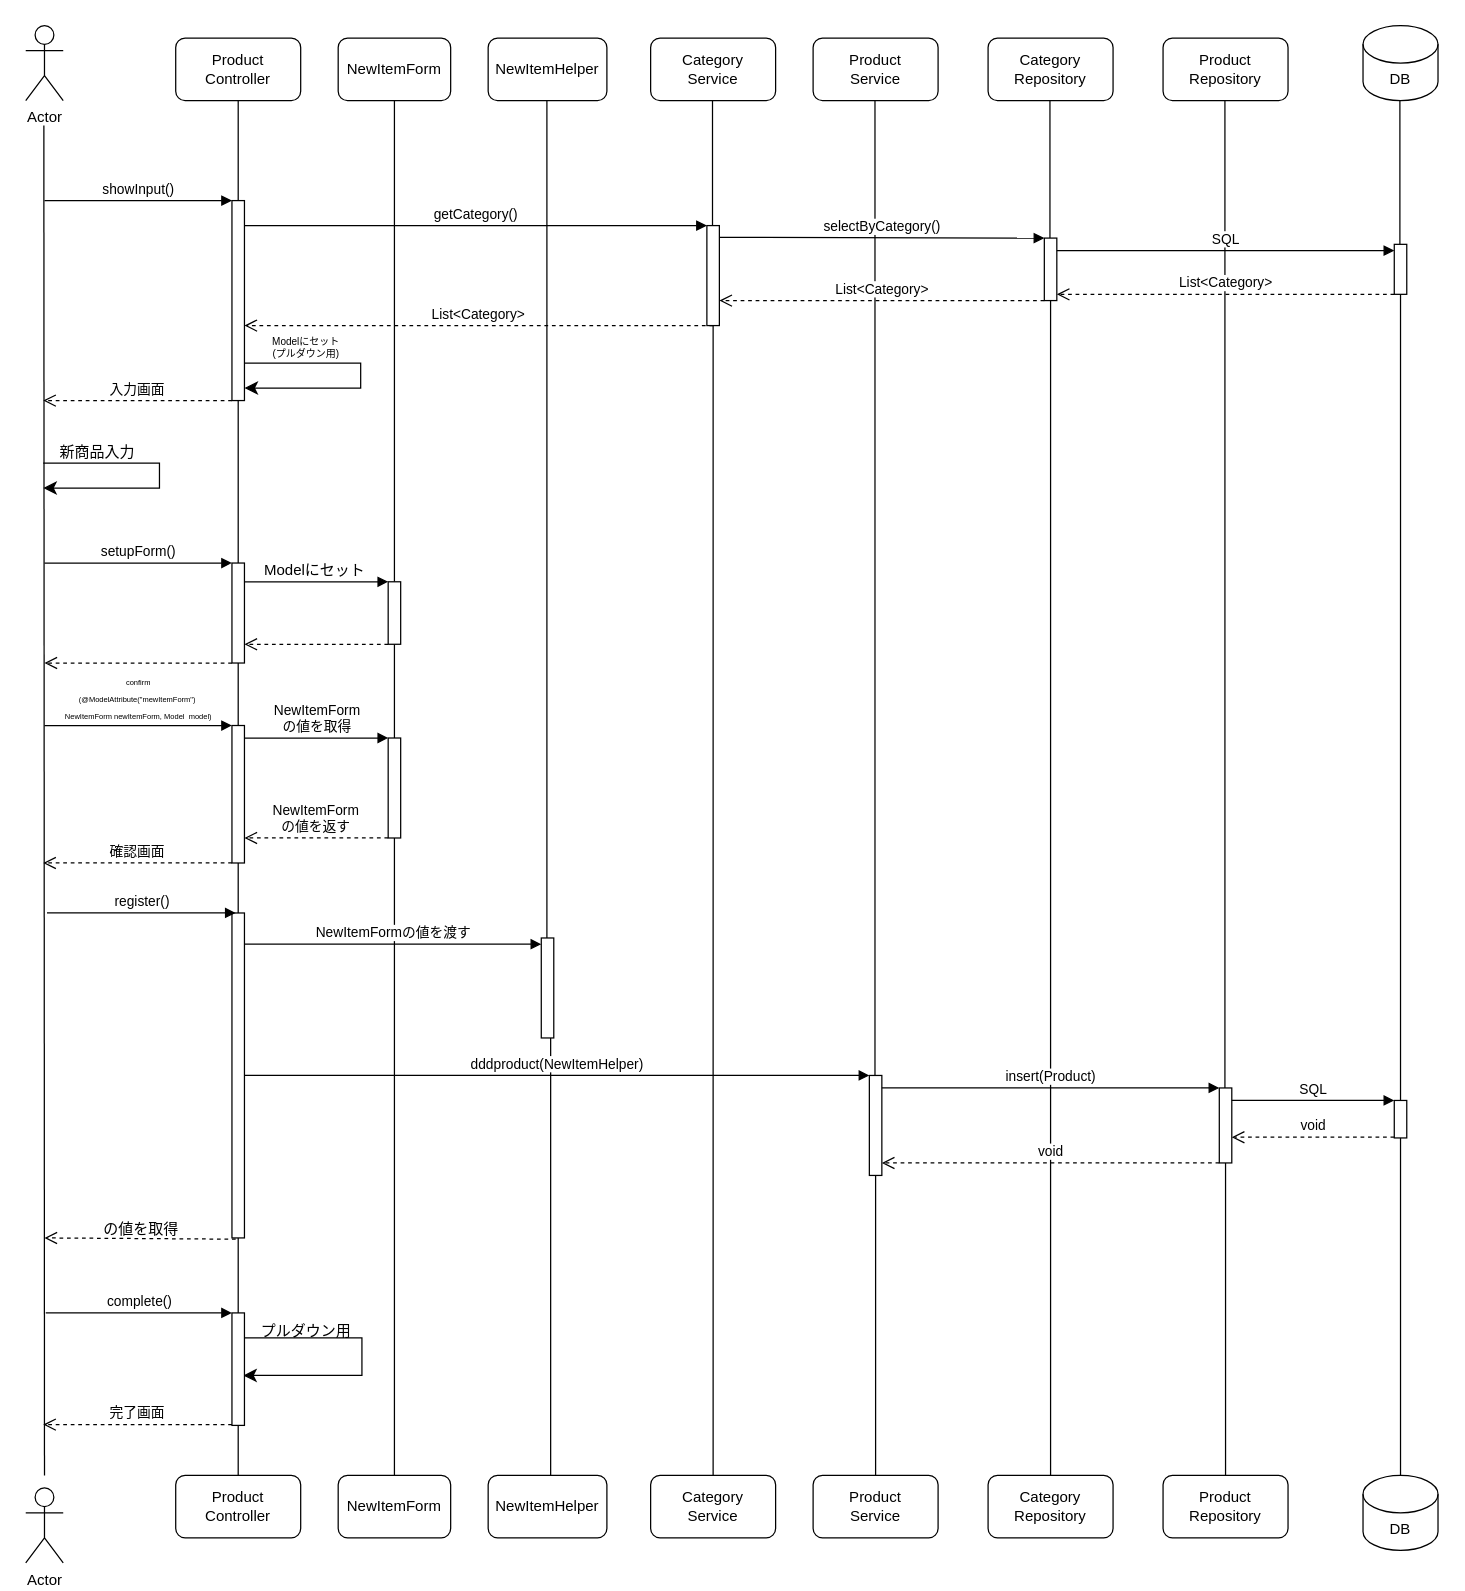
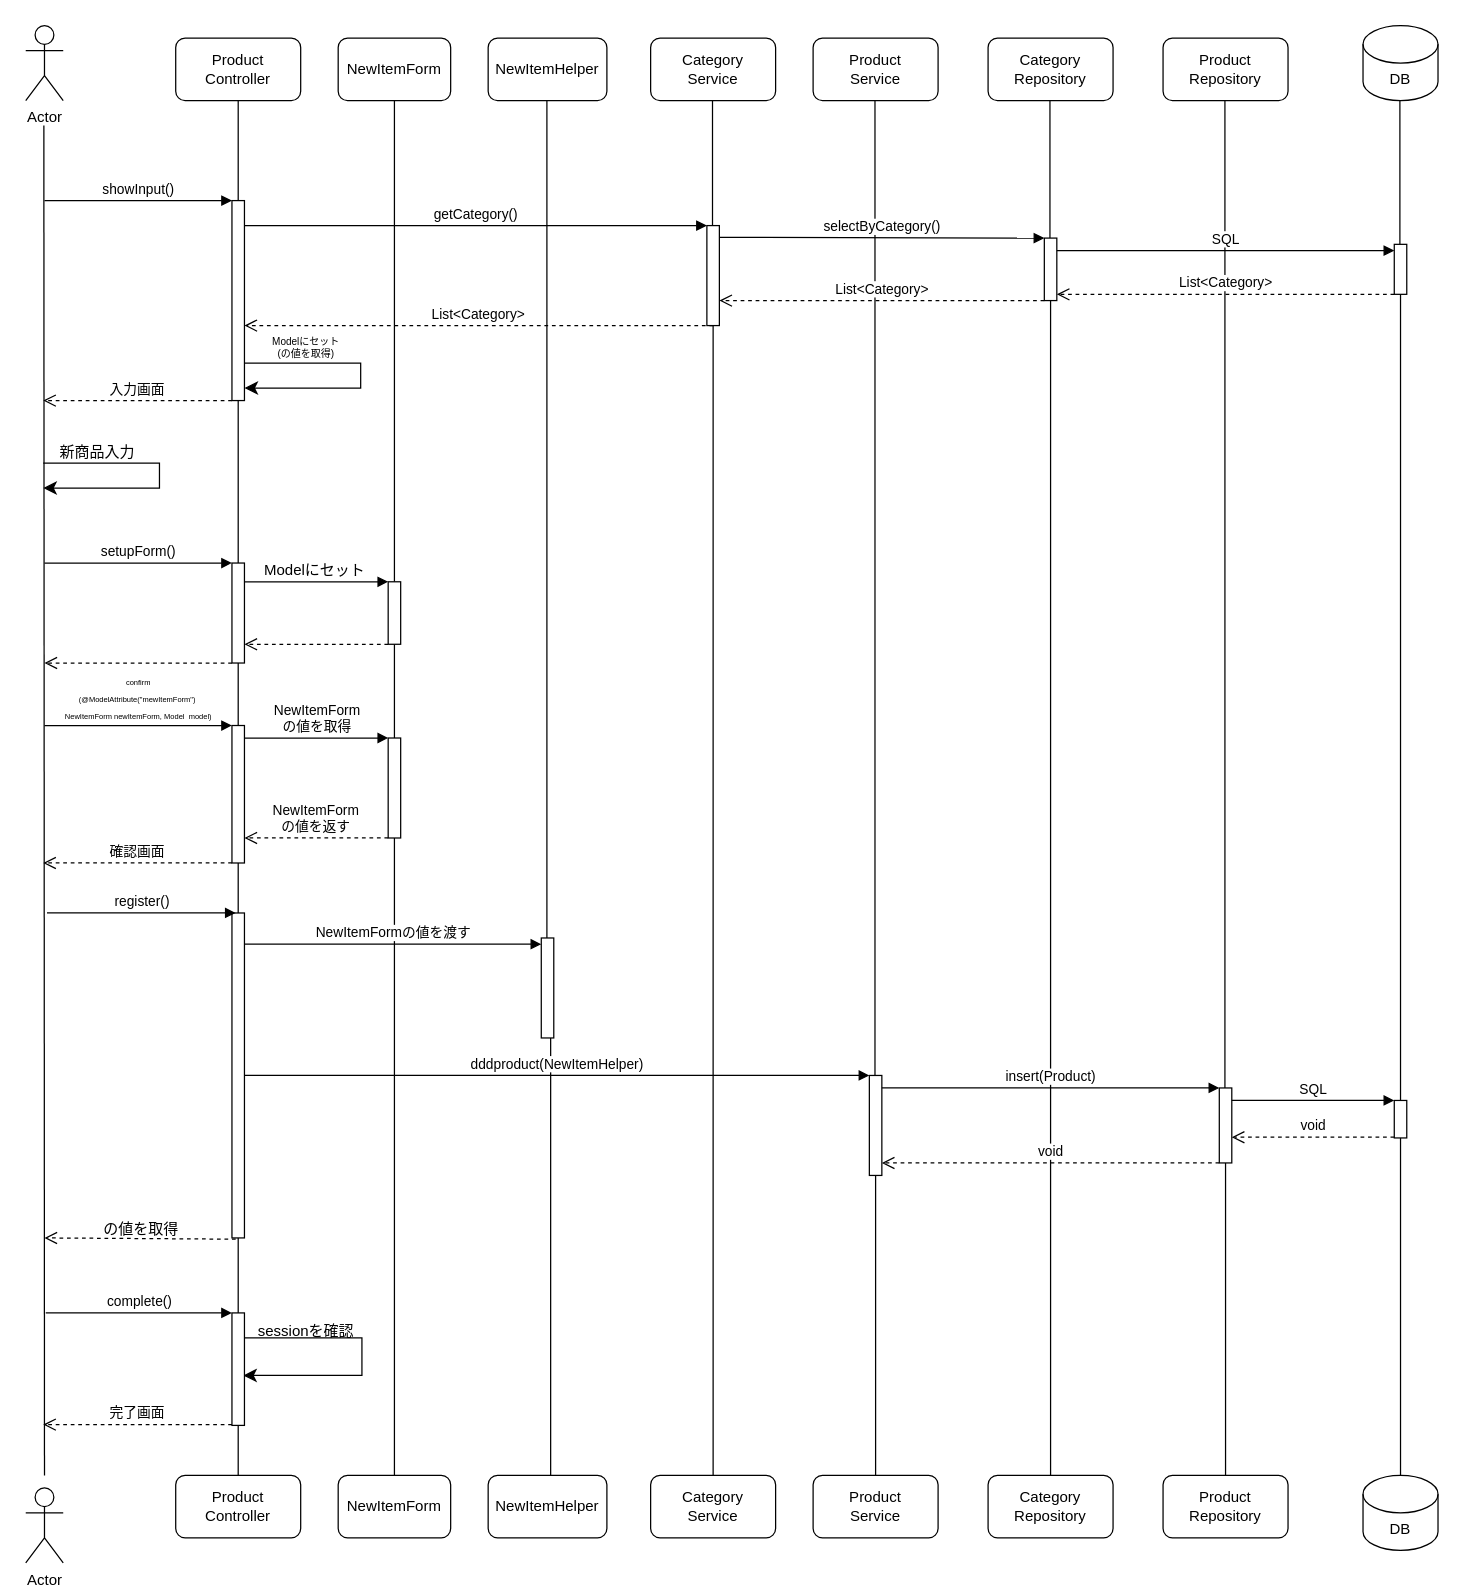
- <mxCell id="35" value="Modelにセット&lt;div&gt;(プルダウン用)&lt;/div&gt;" style="text;html=1;align=center;verticalAlign=middle;resizable=0;points=[];autosize=1;strokeColor=none;fillColor=none;fontSize=8;" parent="1" vertex="1"><mxGeometry x="204" y="263" width="80" height="30" as="geometry" /></mxCell>
+ <mxCell id="35" value="Modelにセット&lt;div&gt;(の値を取得)&lt;/div&gt;" style="text;html=1;align=center;verticalAlign=middle;resizable=0;points=[];autosize=1;strokeColor=none;fillColor=none;fontSize=8;" parent="1" vertex="1"><mxGeometry x="204" y="263" width="80" height="30" as="geometry" /></mxCell>
- <mxCell id="65" value="プルダウン用" style="text;html=1;align=center;verticalAlign=middle;resizable=0;points=[];autosize=1;strokeColor=none;fillColor=none;" vertex="1" parent="1"><mxGeometry x="194" y="1050" width="100" height="30" as="geometry" /></mxCell>
+ <mxCell id="65" value="sessionを確認" style="text;html=1;align=center;verticalAlign=middle;resizable=0;points=[];autosize=1;strokeColor=none;fillColor=none;" vertex="1" parent="1"><mxGeometry x="194" y="1050" width="100" height="30" as="geometry" /></mxCell>
